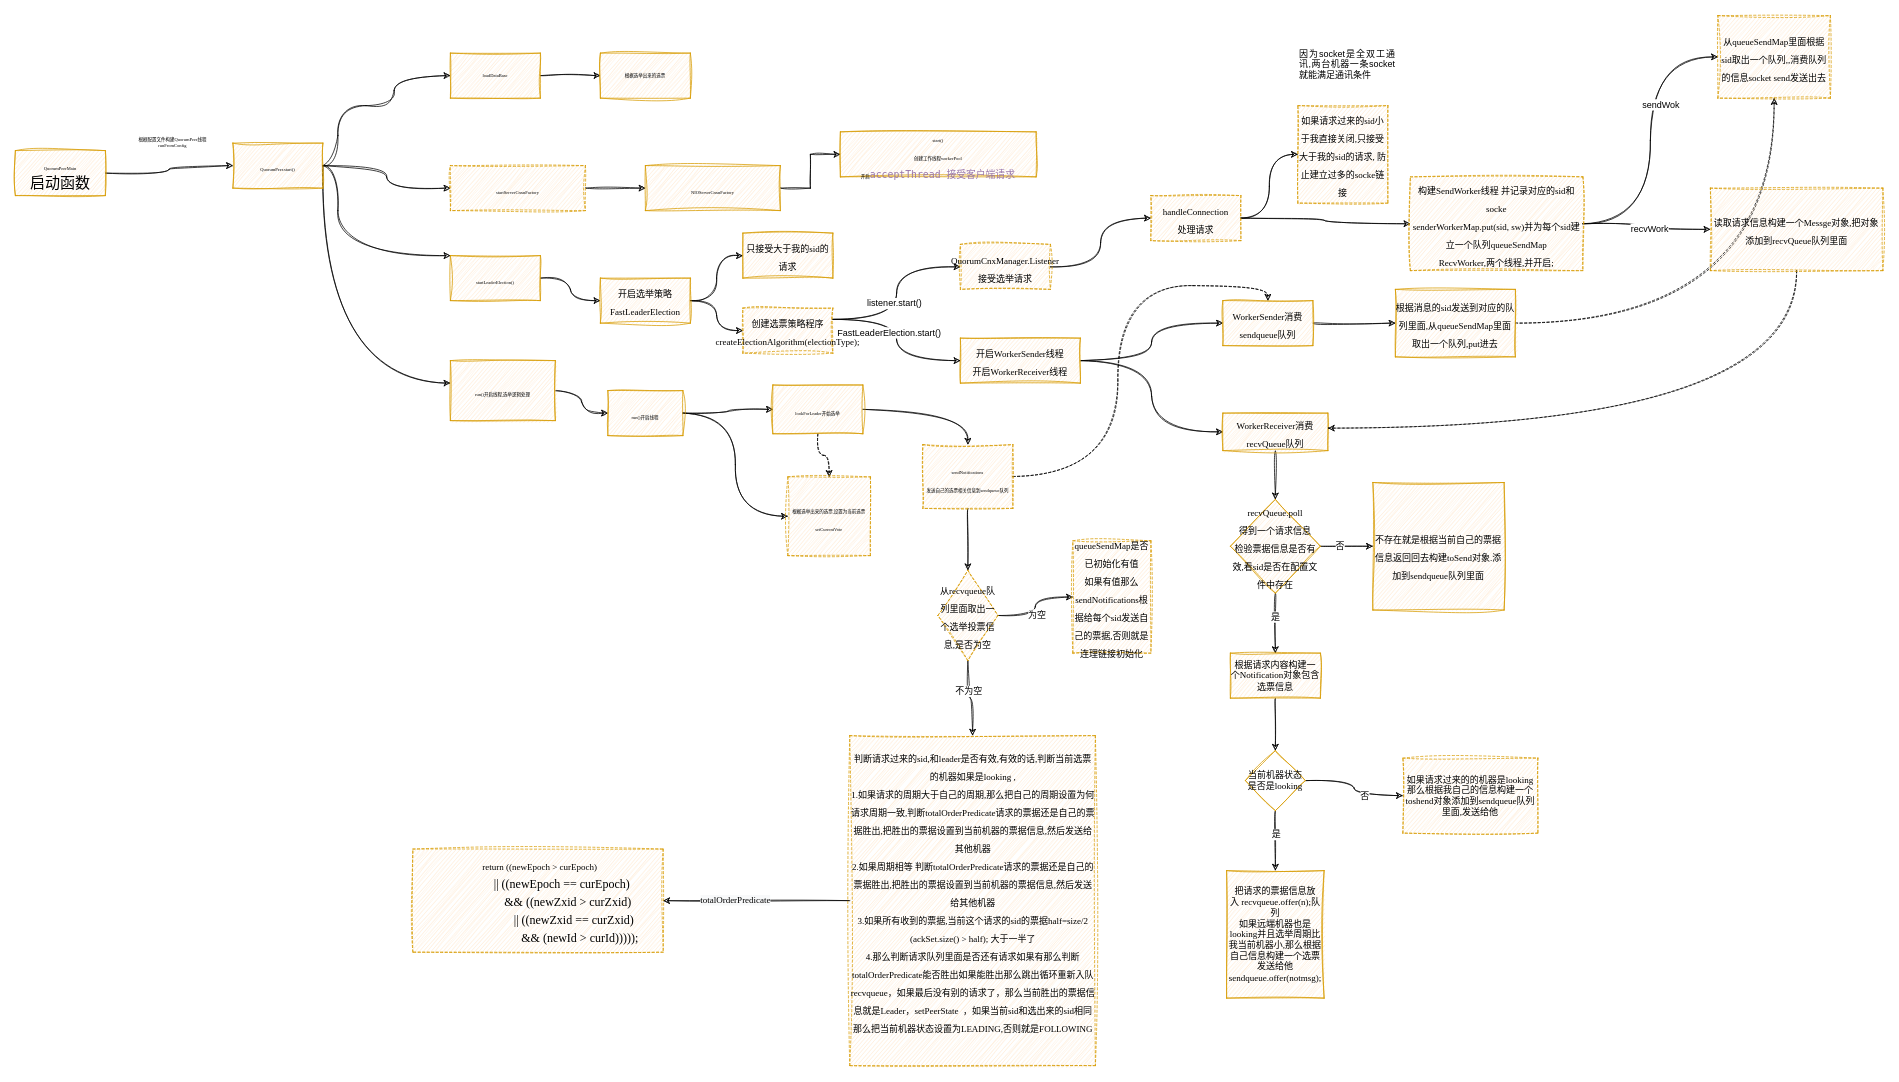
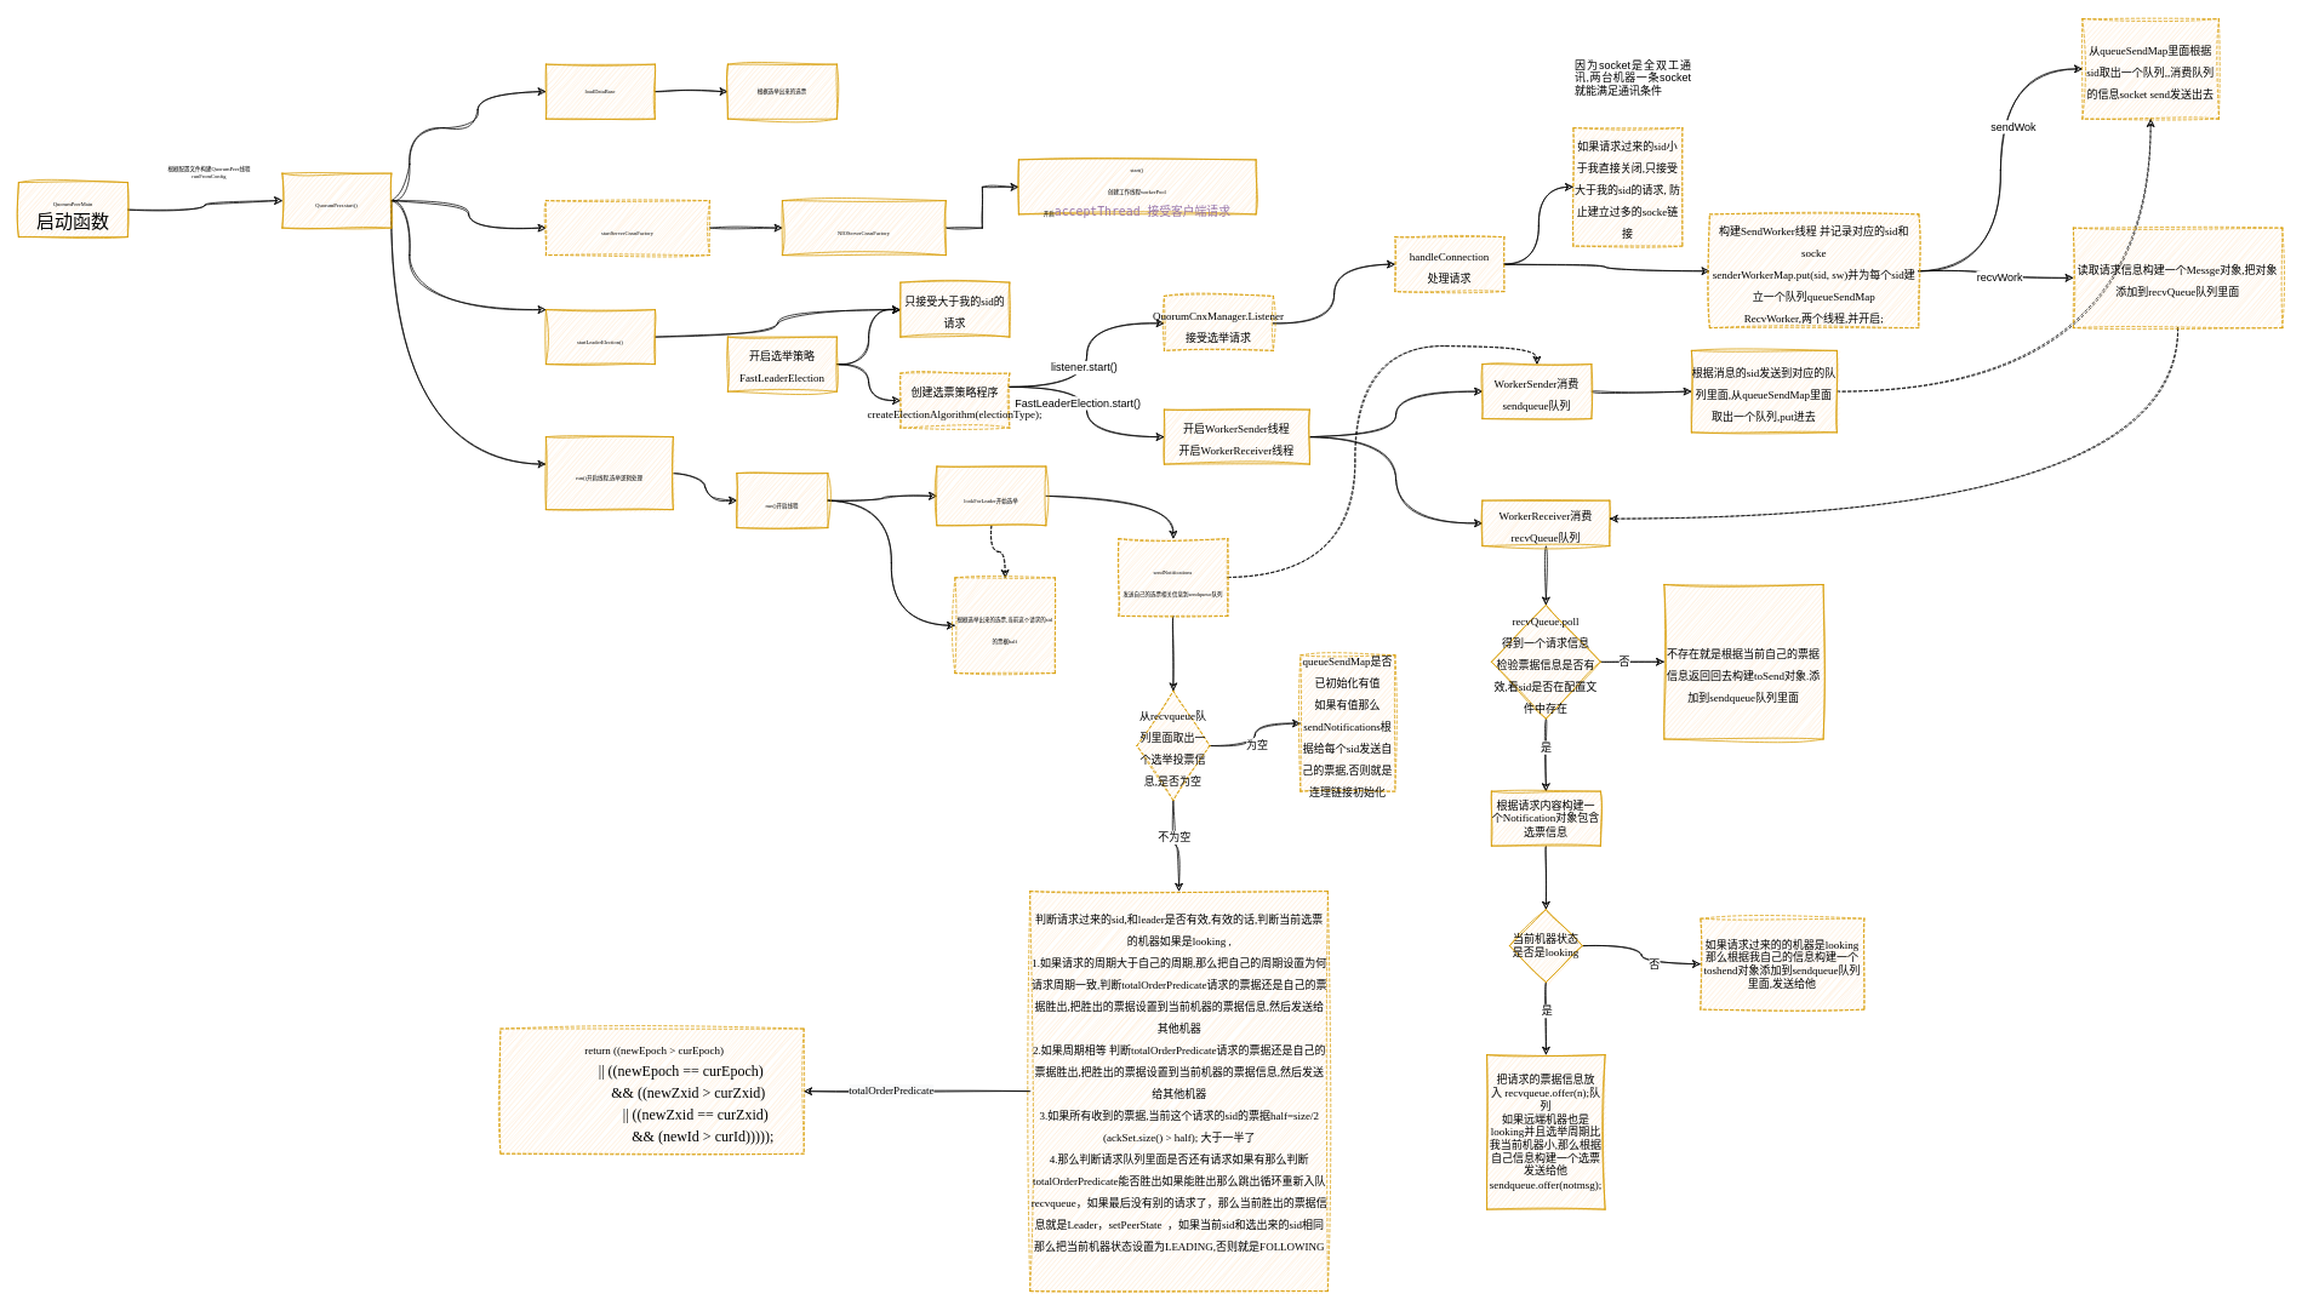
- <mxCell id="15" value="" style="edgeStyle=orthogonalEdgeStyle;curved=1;sketch=1;hachureGap=4;jiggle=2;orthogonalLoop=1;jettySize=auto;html=1;shadow=0;fontFamily=Architects Daughter;fontSource=https%3A%2F%2Ffonts.googleapis.com%2Fcss%3Ffamily%3DArchitects%2BDaughter;fontSize=6;" parent="1" source="16" target="22" edge="1"><mxGeometry relative="1" as="geometry" /></mxCell>
+ <mxCell id="15" value="" style="edgeStyle=orthogonalEdgeStyle;curved=1;sketch=1;hachureGap=4;jiggle=2;orthogonalLoop=1;jettySize=auto;html=1;shadow=0;fontFamily=Architects Daughter;fontSource=https%3A%2F%2Ffonts.googleapis.com%2Fcss%3Ffamily%3DArchitects%2BDaughter;fontSize=6;" parent="1" source="16" target="23" edge="1"><mxGeometry relative="1" as="geometry" /></mxCell>
- <mxCell id="67" value="&lt;span style=&quot;font-size: 6px;&quot;&gt;根据选举出来的选票,设置为当前选票setCurrentVote&lt;/span&gt;" style="rounded=0;whiteSpace=wrap;html=1;sketch=1;hachureGap=4;jiggle=2;fontFamily=Architects Daughter;fontSource=https%3A%2F%2Ffonts.googleapis.com%2Fcss%3Ffamily%3DArchitects%2BDaughter;fontSize=20;fillColor=#ffe6cc;strokeColor=#d79b00;dashed=1;" vertex="1" parent="1"><mxGeometry x="1050" y="635" width="110" height="105" as="geometry" /></mxCell>
+ <mxCell id="67" value="&lt;span style=&quot;font-size: 6px;&quot;&gt;根据选举出来的选票,当前这个请求的sid的票据half&lt;/span&gt;" style="rounded=0;whiteSpace=wrap;html=1;sketch=1;hachureGap=4;jiggle=2;fontFamily=Architects Daughter;fontSource=https%3A%2F%2Ffonts.googleapis.com%2Fcss%3Ffamily%3DArchitects%2BDaughter;fontSize=20;fillColor=#ffe6cc;strokeColor=#d79b00;dashed=1;" vertex="1" parent="1"><mxGeometry x="1050" y="635" width="110" height="105" as="geometry" /></mxCell>
- <mxCell id="79" value="当前机器状态是否是looking" style="rhombus;whiteSpace=wrap;html=1;fontFamily=Architects Daughter;fillColor=#ffffff;strokeColor=#d79b00;rounded=0;sketch=1;hachureGap=4;jiggle=2;fontSource=https%3A%2F%2Ffonts.googleapis.com%2Fcss%3Ffamily%3DArchitects%2BDaughter;" vertex="1" parent="1"><mxGeometry x="1660" y="1000" width="80" height="80" as="geometry" /></mxCell>
+ <mxCell id="79" value="当前机器状态是否是looking" style="rhombus;whiteSpace=wrap;html=1;fontFamily=Architects Daughter;fillColor=#ffe6cc;strokeColor=#d79b00;rounded=0;sketch=1;hachureGap=4;jiggle=2;fontSource=https%3A%2F%2Ffonts.googleapis.com%2Fcss%3Ffamily%3DArchitects%2BDaughter;" vertex="1" parent="1"><mxGeometry x="1660" y="1000" width="80" height="80" as="geometry" /></mxCell>
